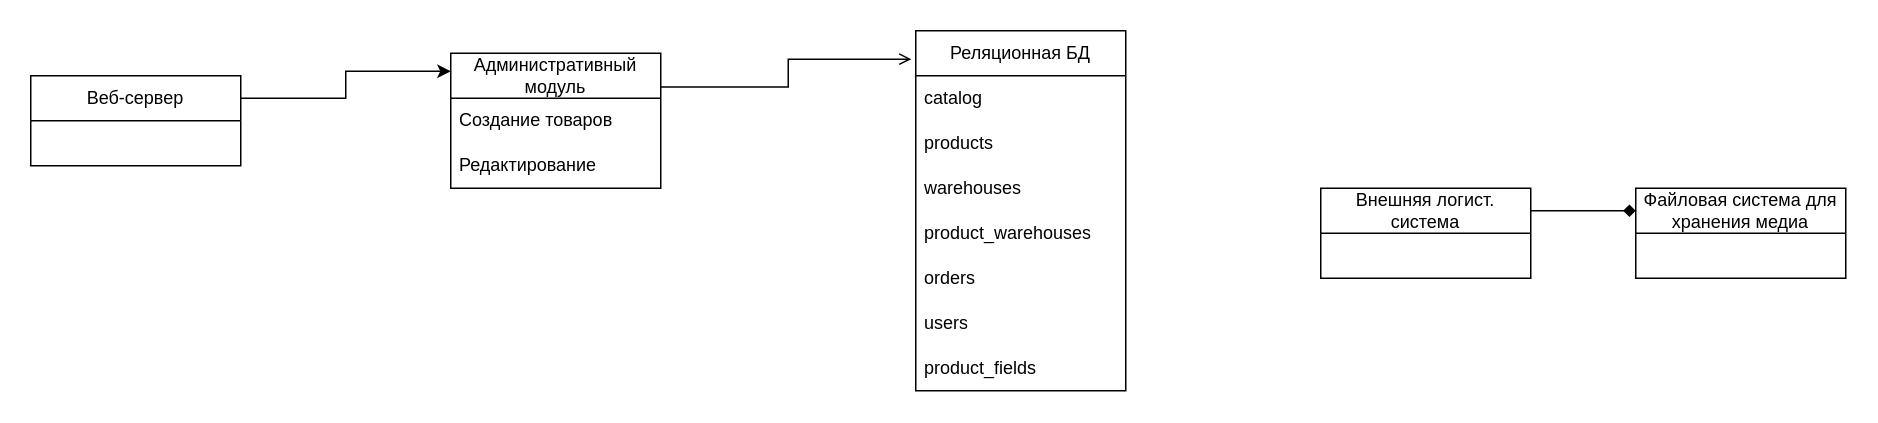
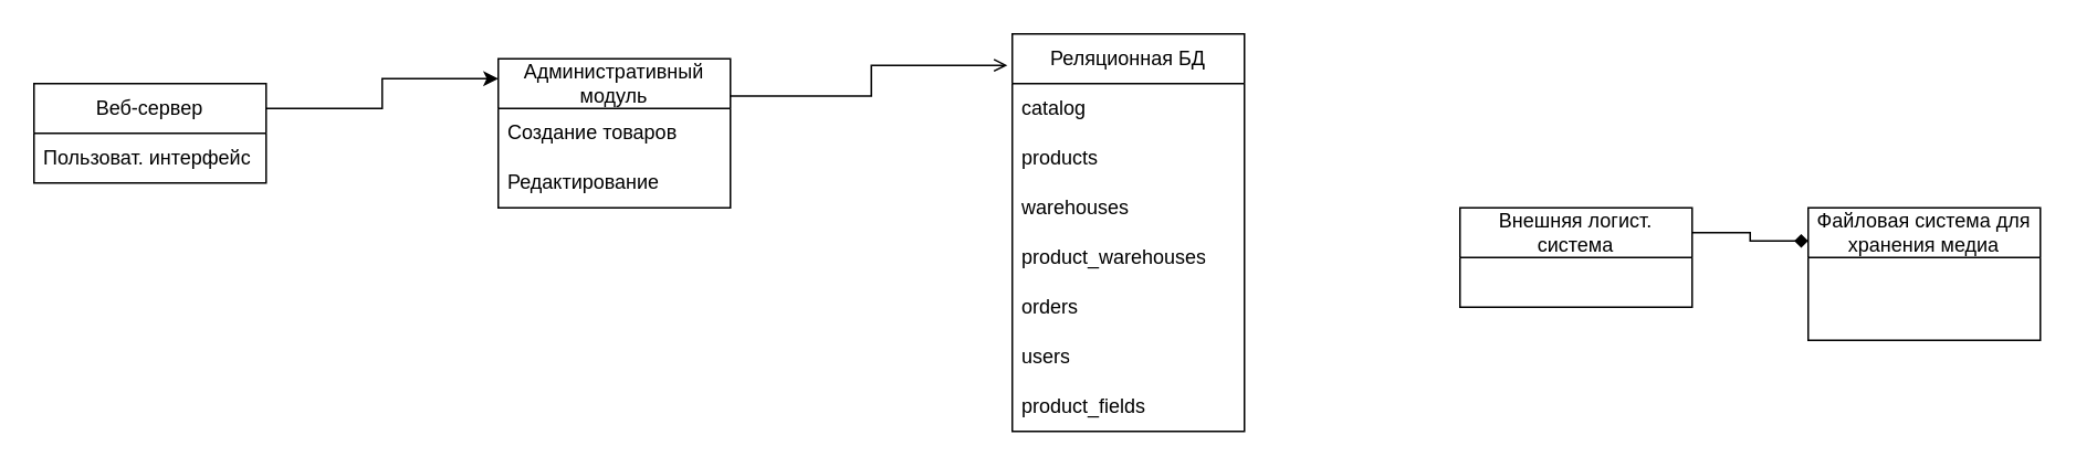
+ <mxCell id="17" value="Пользоват. интерфейс" style="text;strokeColor=none;fillColor=none;align=left;verticalAlign=middle;spacingLeft=4;spacingRight=4;overflow=hidden;points=[[0,0.5],[1,0.5]];portConstraint=eastwest;rotatable=0;whiteSpace=wrap;html=1;" vertex="1" parent="1"><mxGeometry x="20" y="80" width="140" height="30" as="geometry" /></mxCell>
- <mxCell id="16" value="Файловая система для хранения медиа" style="swimlane;fontStyle=0;childLayout=stackLayout;horizontal=1;startSize=30;horizontalStack=0;resizeParent=1;resizeParentMax=0;resizeLast=0;collapsible=1;marginBottom=0;whiteSpace=wrap;html=1;" vertex="1" parent="1"><mxGeometry x="1090" y="125" width="140" height="60" as="geometry" /></mxCell>
+ <mxCell id="16" value="Файловая система для хранения медиа" style="swimlane;fontStyle=0;childLayout=stackLayout;horizontal=1;startSize=30;horizontalStack=0;resizeParent=1;resizeParentMax=0;resizeLast=0;collapsible=1;marginBottom=0;whiteSpace=wrap;html=1;" vertex="1" parent="1"><mxGeometry x="1090" y="125" width="140" height="80" as="geometry" /></mxCell>
